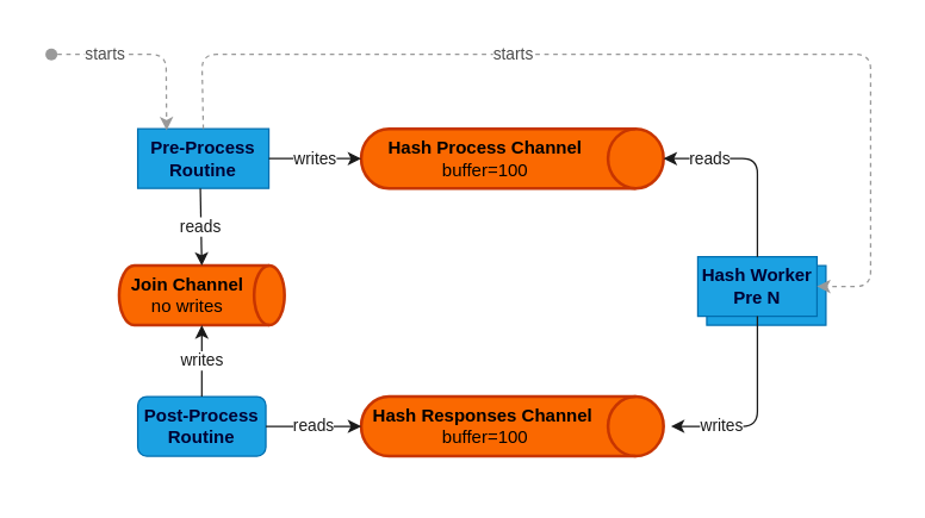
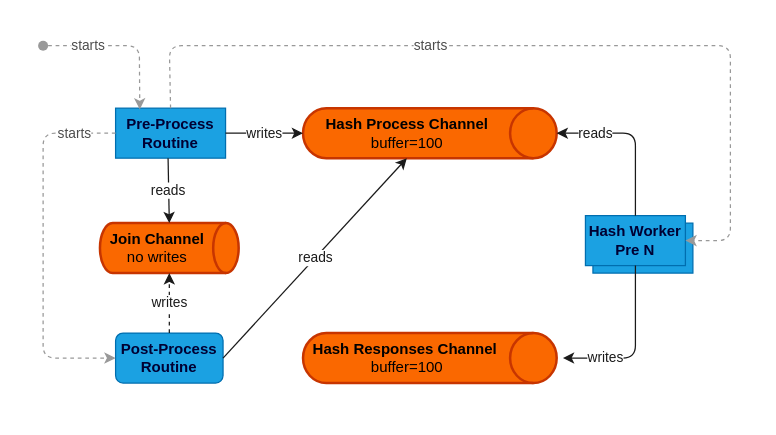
+ <mxCell id="17" value="starts" style="endArrow=classic;html=1;entryX=0;entryY=0.5;entryDx=0;entryDy=0;exitX=0;exitY=0.5;exitDx=0;exitDy=0;strokeColor=#999999;dashed=1;fontColor=#4D4D4D;labelBackgroundColor=#FFFFFF;" parent="1" source="4" target="7" edge="1"><mxGeometry x="-0.78" width="50" height="50" relative="1" as="geometry"><mxPoint x="145" y="76" as="sourcePoint" /><mxPoint x="595" y="162" as="targetPoint" /><Array as="points"><mxPoint x="34" y="106" /><mxPoint x="34" y="286" /></Array><mxPoint as="offset" /></mxGeometry></mxCell>
- <mxCell id="14" value="writes" style="endArrow=classic;html=1;exitX=0.5;exitY=0;exitDx=0;exitDy=0;labelBackgroundColor=#FFFFFF;strokeColor=#1A1A1A;fontColor=#1A1A1A;" parent="1" source="7" target="10" edge="1"><mxGeometry width="50" height="50" relative="1" as="geometry"><mxPoint x="135" y="246" as="sourcePoint" /><mxPoint x="214" y="236" as="targetPoint" /><Array as="points" /></mxGeometry></mxCell>
+ <mxCell id="14" value="writes" style="endArrow=classic;html=1;exitX=0.5;exitY=0;exitDx=0;exitDy=0;labelBackgroundColor=#FFFFFF;strokeColor=#1A1A1A;fontColor=#1A1A1A;dashed=1;" parent="1" source="7" target="10" edge="1"><mxGeometry width="50" height="50" relative="1" as="geometry"><mxPoint x="135" y="246" as="sourcePoint" /><mxPoint x="214" y="236" as="targetPoint" /><Array as="points" /></mxGeometry></mxCell>
- <mxCell id="9" value="reads" style="endArrow=classic;html=1;entryX=0;entryY=0.5;entryDx=0;entryDy=0;entryPerimeter=0;exitX=1;exitY=0.5;exitDx=0;exitDy=0;labelBackgroundColor=#FFFFFF;strokeColor=#1A1A1A;fontColor=#1A1A1A;" parent="1" source="7" target="5" edge="1"><mxGeometry width="50" height="50" relative="1" as="geometry"><mxPoint x="307" y="136" as="sourcePoint" /><mxPoint x="357" y="186" as="targetPoint" /></mxGeometry></mxCell>
+ <mxCell id="9" value="reads" style="endArrow=classic;html=1;exitX=1;exitY=0.5;exitDx=0;exitDy=0;labelBackgroundColor=#FFFFFF;strokeColor=#1A1A1A;fontColor=#1A1A1A;" parent="1" source="7" target="6" edge="1"><mxGeometry width="50" height="50" relative="1" as="geometry"><mxPoint x="307" y="136" as="sourcePoint" /><mxPoint x="357" y="186" as="targetPoint" /></mxGeometry></mxCell>
